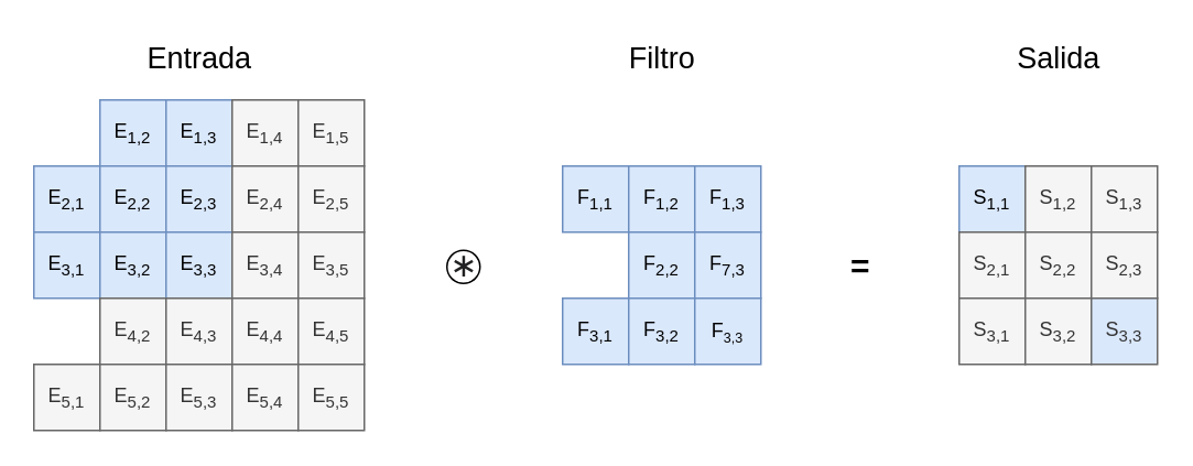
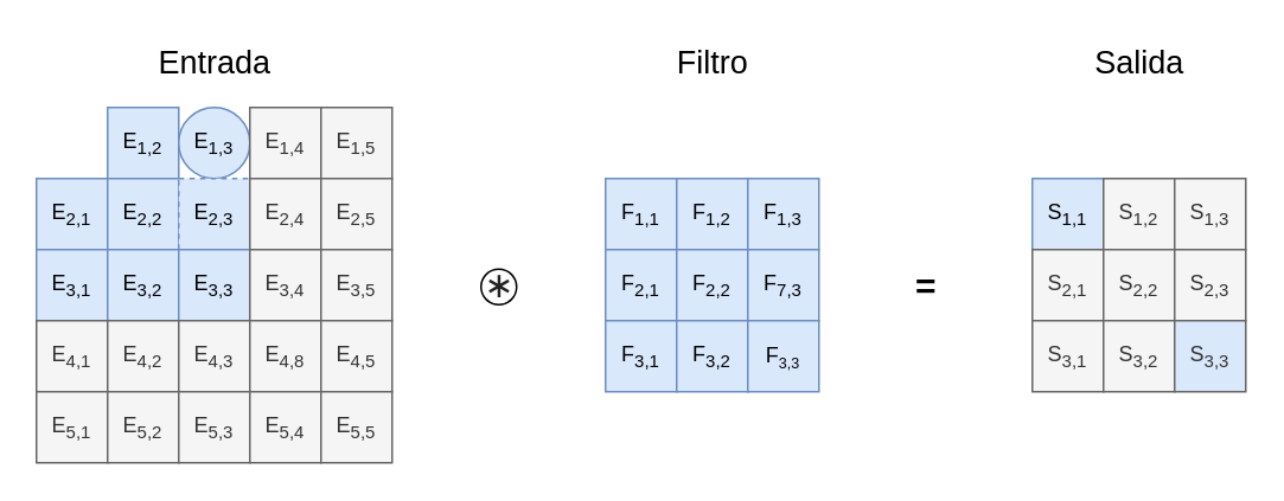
- <mxCell id="3" value="E&lt;sub&gt;1,3&lt;/sub&gt;" style="whiteSpace=wrap;html=1;aspect=fixed;fillColor=#dae8fc;strokeColor=#6c8ebf;" vertex="1" parent="1"><mxGeometry x="100" y="60" width="40" height="40" as="geometry" /></mxCell>
+ <mxCell id="3" value="E&lt;sub&gt;1,3&lt;/sub&gt;" style="ellipse;whiteSpace=wrap;html=1;aspect=fixed;fillColor=#dae8fc;strokeColor=#6c8ebf;" vertex="1" parent="1"><mxGeometry x="100" y="60" width="40" height="40" as="geometry" /></mxCell>
- <mxCell id="8" value="E&lt;sub&gt;2,3&lt;/sub&gt;" style="whiteSpace=wrap;html=1;aspect=fixed;fillColor=#dae8fc;strokeColor=#6c8ebf;" vertex="1" parent="1"><mxGeometry x="100" y="100" width="40" height="40" as="geometry" /></mxCell>
+ <mxCell id="8" value="E&lt;sub&gt;2,3&lt;/sub&gt;" style="whiteSpace=wrap;html=1;aspect=fixed;fillColor=#dae8fc;strokeColor=#6c8ebf;dashed=1;" vertex="1" parent="1"><mxGeometry x="100" y="100" width="40" height="40" as="geometry" /></mxCell>
+ <mxCell id="29" value="F&lt;sub&gt;2,1&lt;/sub&gt;" style="whiteSpace=wrap;html=1;aspect=fixed;fillColor=#dae8fc;strokeColor=#6c8ebf;" vertex="1" parent="1"><mxGeometry x="340" y="140" width="40" height="40" as="geometry" /></mxCell>
+ <mxCell id="16" value="E&lt;sub&gt;4,1&lt;/sub&gt;" style="whiteSpace=wrap;html=1;aspect=fixed;fillColor=#f5f5f5;strokeColor=#666666;fontColor=#333333;" vertex="1" parent="1"><mxGeometry x="20" y="180" width="40" height="40" as="geometry" /></mxCell>
- <mxCell id="19" value="E&lt;sub&gt;4,4&lt;/sub&gt;" style="whiteSpace=wrap;html=1;aspect=fixed;fillColor=#f5f5f5;strokeColor=#666666;fontColor=#333333;" vertex="1" parent="1"><mxGeometry x="140" y="180" width="40" height="40" as="geometry" /></mxCell>
+ <mxCell id="19" value="E&lt;sub&gt;4,8&lt;/sub&gt;" style="whiteSpace=wrap;html=1;aspect=fixed;fillColor=#f5f5f5;strokeColor=#666666;fontColor=#333333;" vertex="1" parent="1"><mxGeometry x="140" y="180" width="40" height="40" as="geometry" /></mxCell>
